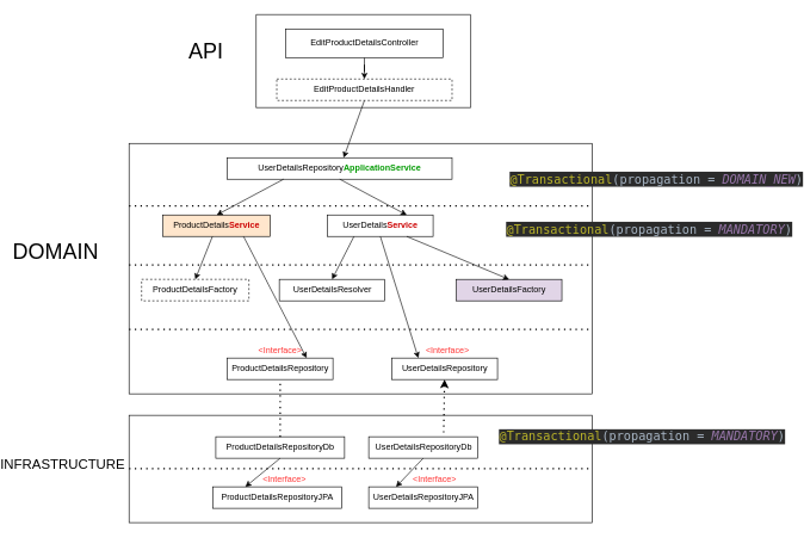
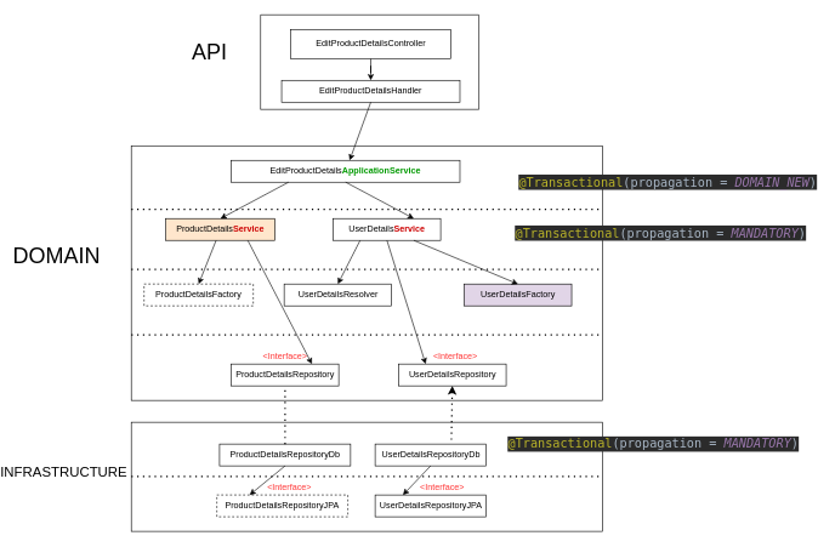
- <mxCell id="5" value="EditProductDetailsHandler" style="rounded=0;whiteSpace=wrap;html=1;dashed=1;" vertex="1" parent="1"><mxGeometry x="349" y="110" width="245" height="30" as="geometry" /></mxCell>
+ <mxCell id="5" value="EditProductDetailsHandler" style="rounded=0;whiteSpace=wrap;html=1;" vertex="1" parent="1"><mxGeometry x="349" y="110" width="245" height="30" as="geometry" /></mxCell>
- <mxCell id="7" value="UserDetailsRepository&lt;b&gt;&lt;font color=&quot;#009900&quot;&gt;ApplicationService&lt;/font&gt;&lt;/b&gt;" style="rounded=0;whiteSpace=wrap;html=1;" vertex="1" parent="1"><mxGeometry x="280" y="220" width="314" height="30" as="geometry" /></mxCell>
+ <mxCell id="7" value="EditProductDetails&lt;b&gt;&lt;font color=&quot;#009900&quot;&gt;ApplicationService&lt;/font&gt;&lt;/b&gt;" style="rounded=0;whiteSpace=wrap;html=1;" vertex="1" parent="1"><mxGeometry x="280" y="220" width="314" height="30" as="geometry" /></mxCell>
- <mxCell id="30" value="ProductDetailsRepositoryJPA" style="rounded=0;whiteSpace=wrap;html=1;" vertex="1" parent="1"><mxGeometry x="260" y="680" width="180" height="30" as="geometry" /></mxCell>
+ <mxCell id="30" value="ProductDetailsRepositoryJPA" style="rounded=0;whiteSpace=wrap;html=1;dashed=1;" vertex="1" parent="1"><mxGeometry x="260" y="680" width="180" height="30" as="geometry" /></mxCell>
